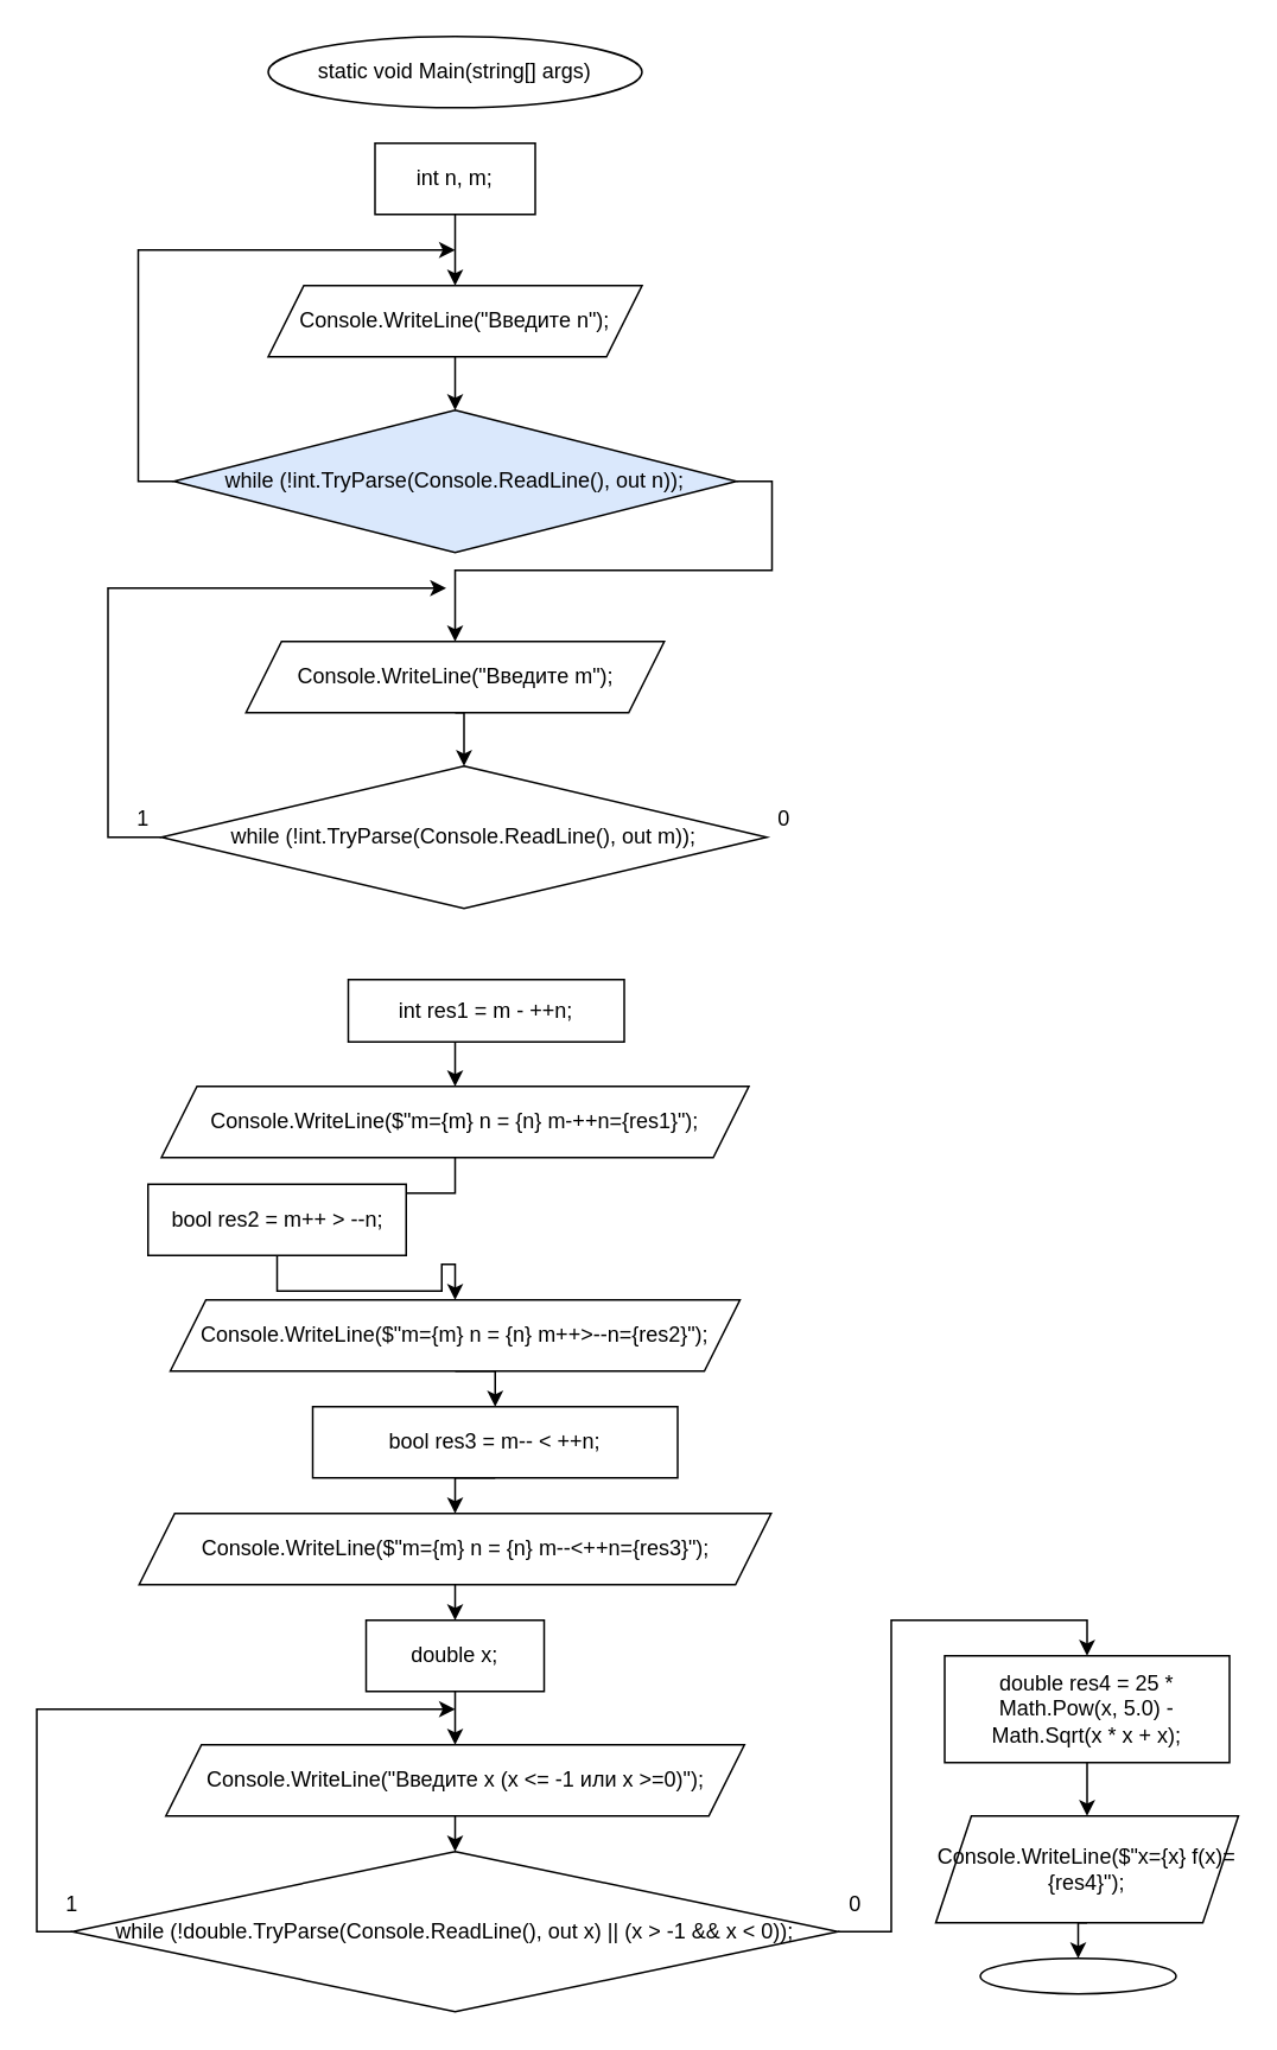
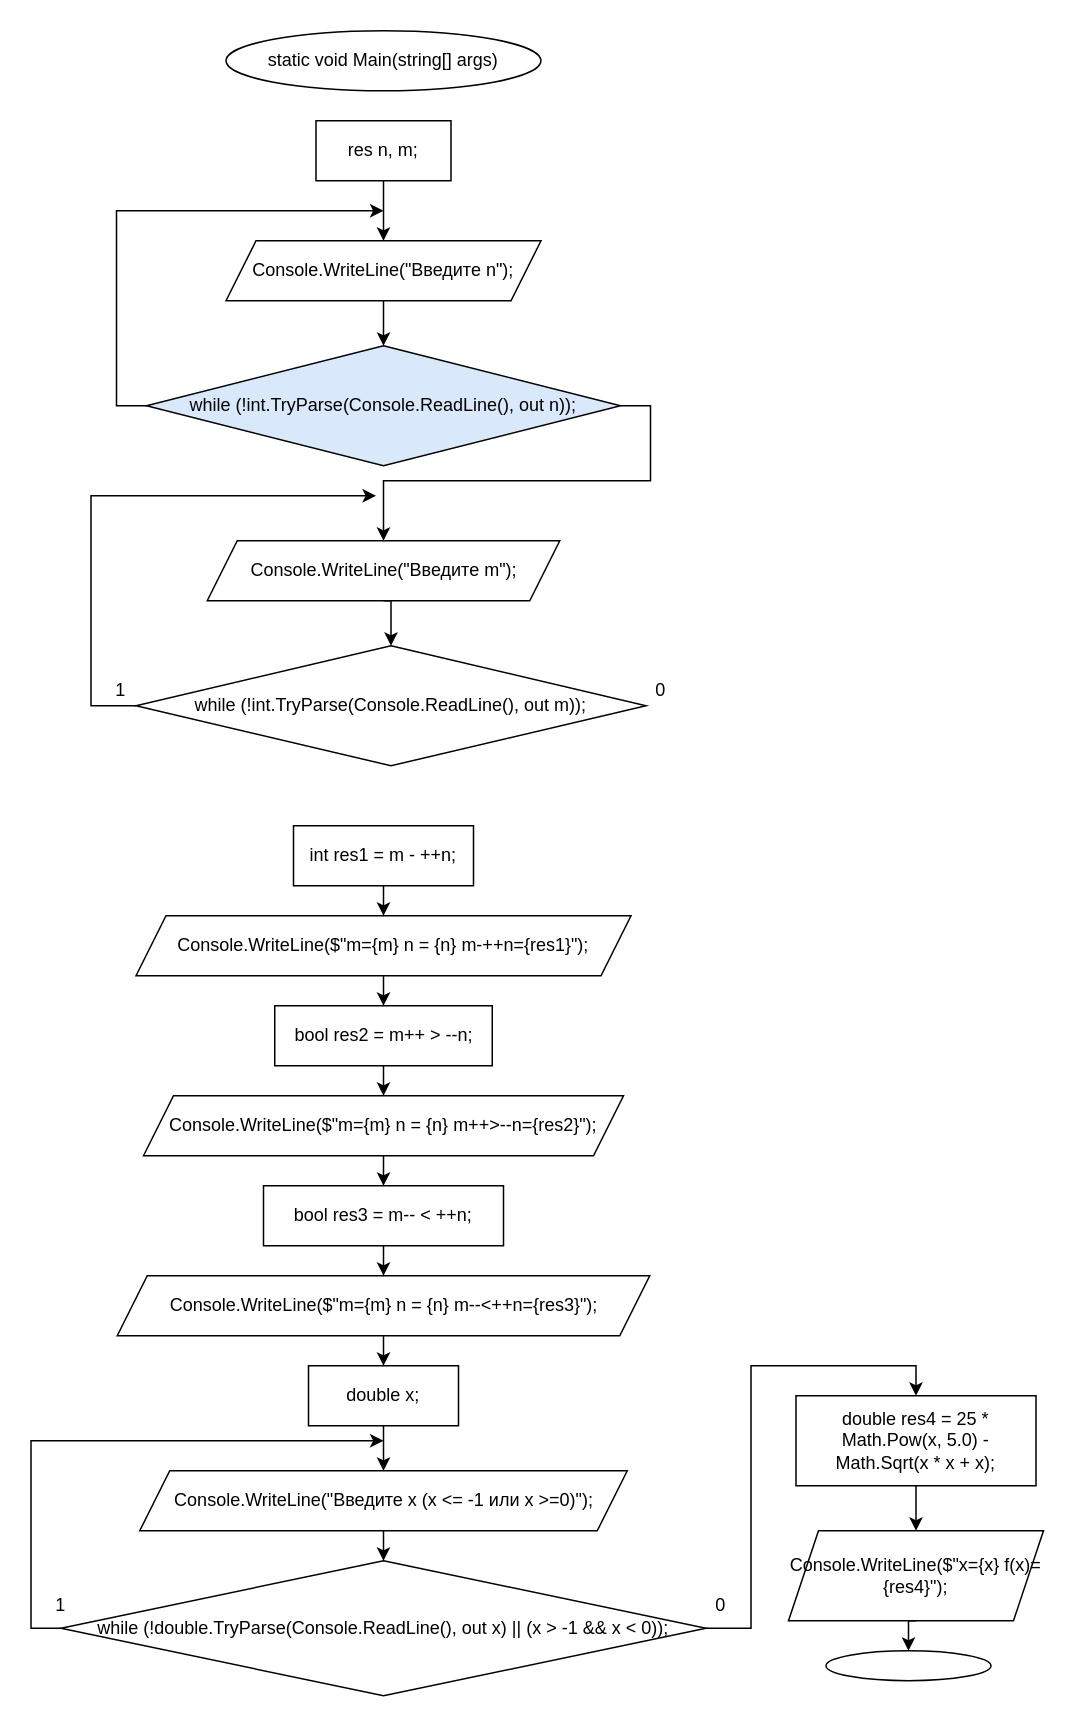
- <mxCell id="4" value="int n, m;" style="rounded=0;whiteSpace=wrap;html=1;" vertex="1" parent="1"><mxGeometry x="210" y="80" width="90" height="40" as="geometry" /></mxCell>
+ <mxCell id="4" value="res n, m;" style="rounded=0;whiteSpace=wrap;html=1;" vertex="1" parent="1"><mxGeometry x="210" y="80" width="90" height="40" as="geometry" /></mxCell>
- <mxCell id="15" value="int res1 = m - ++n;" style="rounded=0;whiteSpace=wrap;html=1;" vertex="1" parent="1"><mxGeometry x="195" y="550" width="155" height="35" as="geometry" /></mxCell>
+ <mxCell id="15" value="int res1 = m - ++n;" style="rounded=0;whiteSpace=wrap;html=1;" vertex="1" parent="1"><mxGeometry x="195" y="550" width="120" height="40" as="geometry" /></mxCell>
- <mxCell id="19" value="bool res2 = m++ &amp;gt; --n;" style="rounded=0;whiteSpace=wrap;html=1;" vertex="1" parent="1"><mxGeometry x="82.5" y="665" width="145" height="40" as="geometry" /></mxCell>
+ <mxCell id="19" value="bool res2 = m++ &amp;gt; --n;" style="rounded=0;whiteSpace=wrap;html=1;" vertex="1" parent="1"><mxGeometry x="182.5" y="670" width="145" height="40" as="geometry" /></mxCell>
- <mxCell id="23" value="bool res3 = m-- &amp;lt; ++n;" style="rounded=0;whiteSpace=wrap;html=1;" vertex="1" parent="1"><mxGeometry x="175" y="790" width="205" height="40" as="geometry" /></mxCell>
+ <mxCell id="23" value="bool res3 = m-- &amp;lt; ++n;" style="rounded=0;whiteSpace=wrap;html=1;" vertex="1" parent="1"><mxGeometry x="175" y="790" width="160" height="40" as="geometry" /></mxCell>
